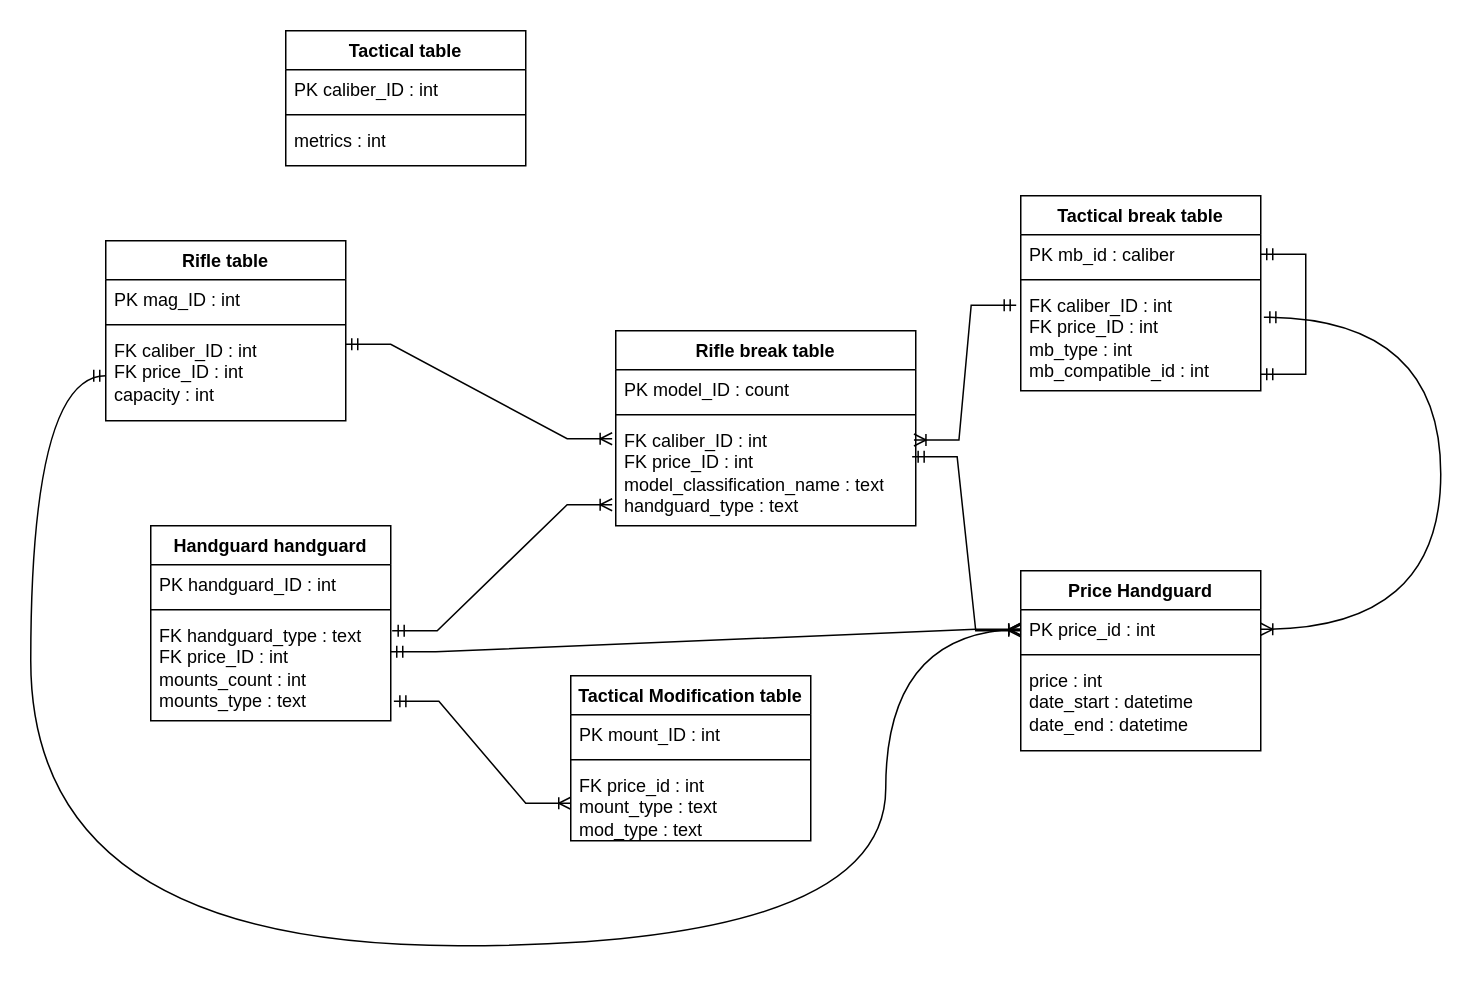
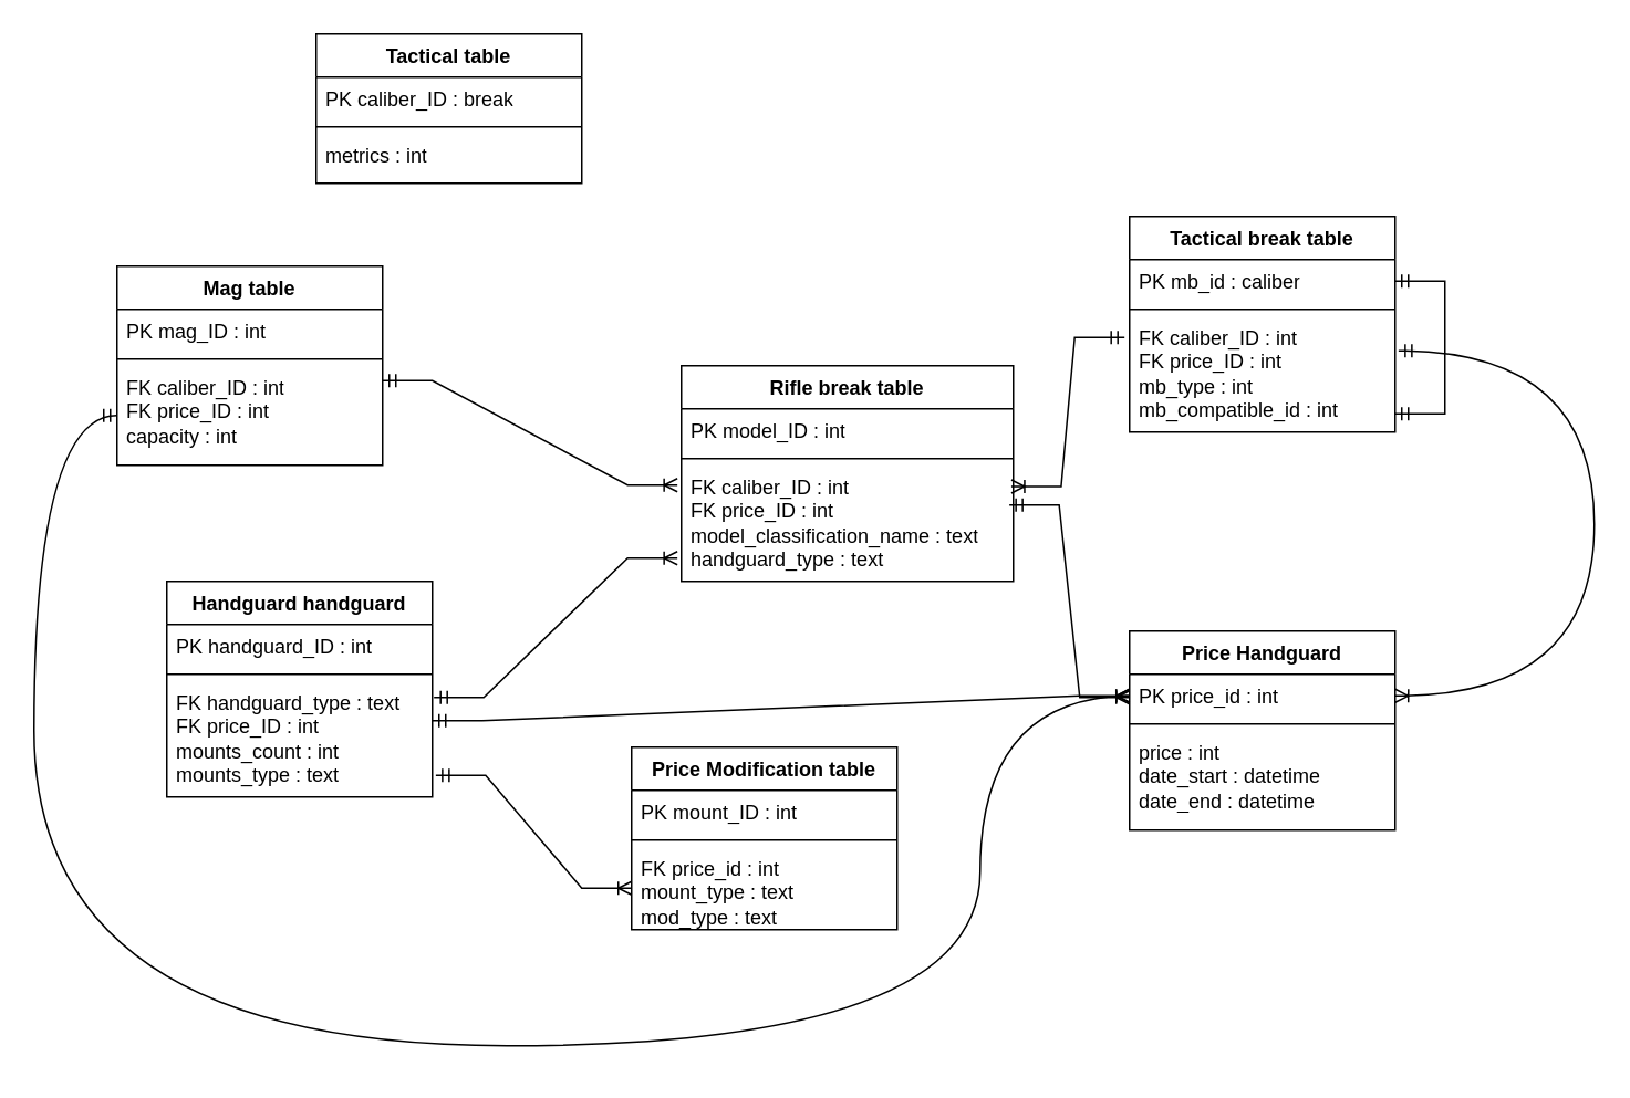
- <mxCell id="7" value="PK caliber_ID : int" style="text;strokeColor=none;fillColor=none;align=left;verticalAlign=top;spacingLeft=4;spacingRight=4;overflow=hidden;rotatable=0;points=[[0,0.5],[1,0.5]];portConstraint=eastwest;whiteSpace=wrap;html=1;" parent="6" vertex="1"><mxGeometry y="26" width="160" height="26" as="geometry" /></mxCell>
+ <mxCell id="7" value="PK caliber_ID : break" style="text;strokeColor=none;fillColor=none;align=left;verticalAlign=top;spacingLeft=4;spacingRight=4;overflow=hidden;rotatable=0;points=[[0,0.5],[1,0.5]];portConstraint=eastwest;whiteSpace=wrap;html=1;" parent="6" vertex="1"><mxGeometry y="26" width="160" height="26" as="geometry" /></mxCell>
- <mxCell id="15" value="Rifle table" style="swimlane;fontStyle=1;align=center;verticalAlign=top;childLayout=stackLayout;horizontal=1;startSize=26;horizontalStack=0;resizeParent=1;resizeParentMax=0;resizeLast=0;collapsible=1;marginBottom=0;whiteSpace=wrap;html=1;" parent="1" vertex="1"><mxGeometry x="70" y="160" width="160" height="120" as="geometry" /></mxCell>
+ <mxCell id="15" value="Mag table" style="swimlane;fontStyle=1;align=center;verticalAlign=top;childLayout=stackLayout;horizontal=1;startSize=26;horizontalStack=0;resizeParent=1;resizeParentMax=0;resizeLast=0;collapsible=1;marginBottom=0;whiteSpace=wrap;html=1;" parent="1" vertex="1"><mxGeometry x="70" y="160" width="160" height="120" as="geometry" /></mxCell>
- <mxCell id="3" value="PK model_ID : count" style="text;strokeColor=none;fillColor=none;align=left;verticalAlign=top;spacingLeft=4;spacingRight=4;overflow=hidden;rotatable=0;points=[[0,0.5],[1,0.5]];portConstraint=eastwest;whiteSpace=wrap;html=1;" parent="2" vertex="1"><mxGeometry y="26" width="200" height="26" as="geometry" /></mxCell>
+ <mxCell id="3" value="PK model_ID : int" style="text;strokeColor=none;fillColor=none;align=left;verticalAlign=top;spacingLeft=4;spacingRight=4;overflow=hidden;rotatable=0;points=[[0,0.5],[1,0.5]];portConstraint=eastwest;whiteSpace=wrap;html=1;" parent="2" vertex="1"><mxGeometry y="26" width="200" height="26" as="geometry" /></mxCell>
- <mxCell id="26" value="Tactical Modification table" style="swimlane;fontStyle=1;align=center;verticalAlign=top;childLayout=stackLayout;horizontal=1;startSize=26;horizontalStack=0;resizeParent=1;resizeParentMax=0;resizeLast=0;collapsible=1;marginBottom=0;whiteSpace=wrap;html=1;" parent="1" vertex="1"><mxGeometry x="380" y="450" width="160" height="110" as="geometry"><mxRectangle x="430" y="480" width="180" height="30" as="alternateBounds" /></mxGeometry></mxCell>
+ <mxCell id="26" value="Price Modification table" style="swimlane;fontStyle=1;align=center;verticalAlign=top;childLayout=stackLayout;horizontal=1;startSize=26;horizontalStack=0;resizeParent=1;resizeParentMax=0;resizeLast=0;collapsible=1;marginBottom=0;whiteSpace=wrap;html=1;" parent="1" vertex="1"><mxGeometry x="380" y="450" width="160" height="110" as="geometry"><mxRectangle x="430" y="480" width="180" height="30" as="alternateBounds" /></mxGeometry></mxCell>
